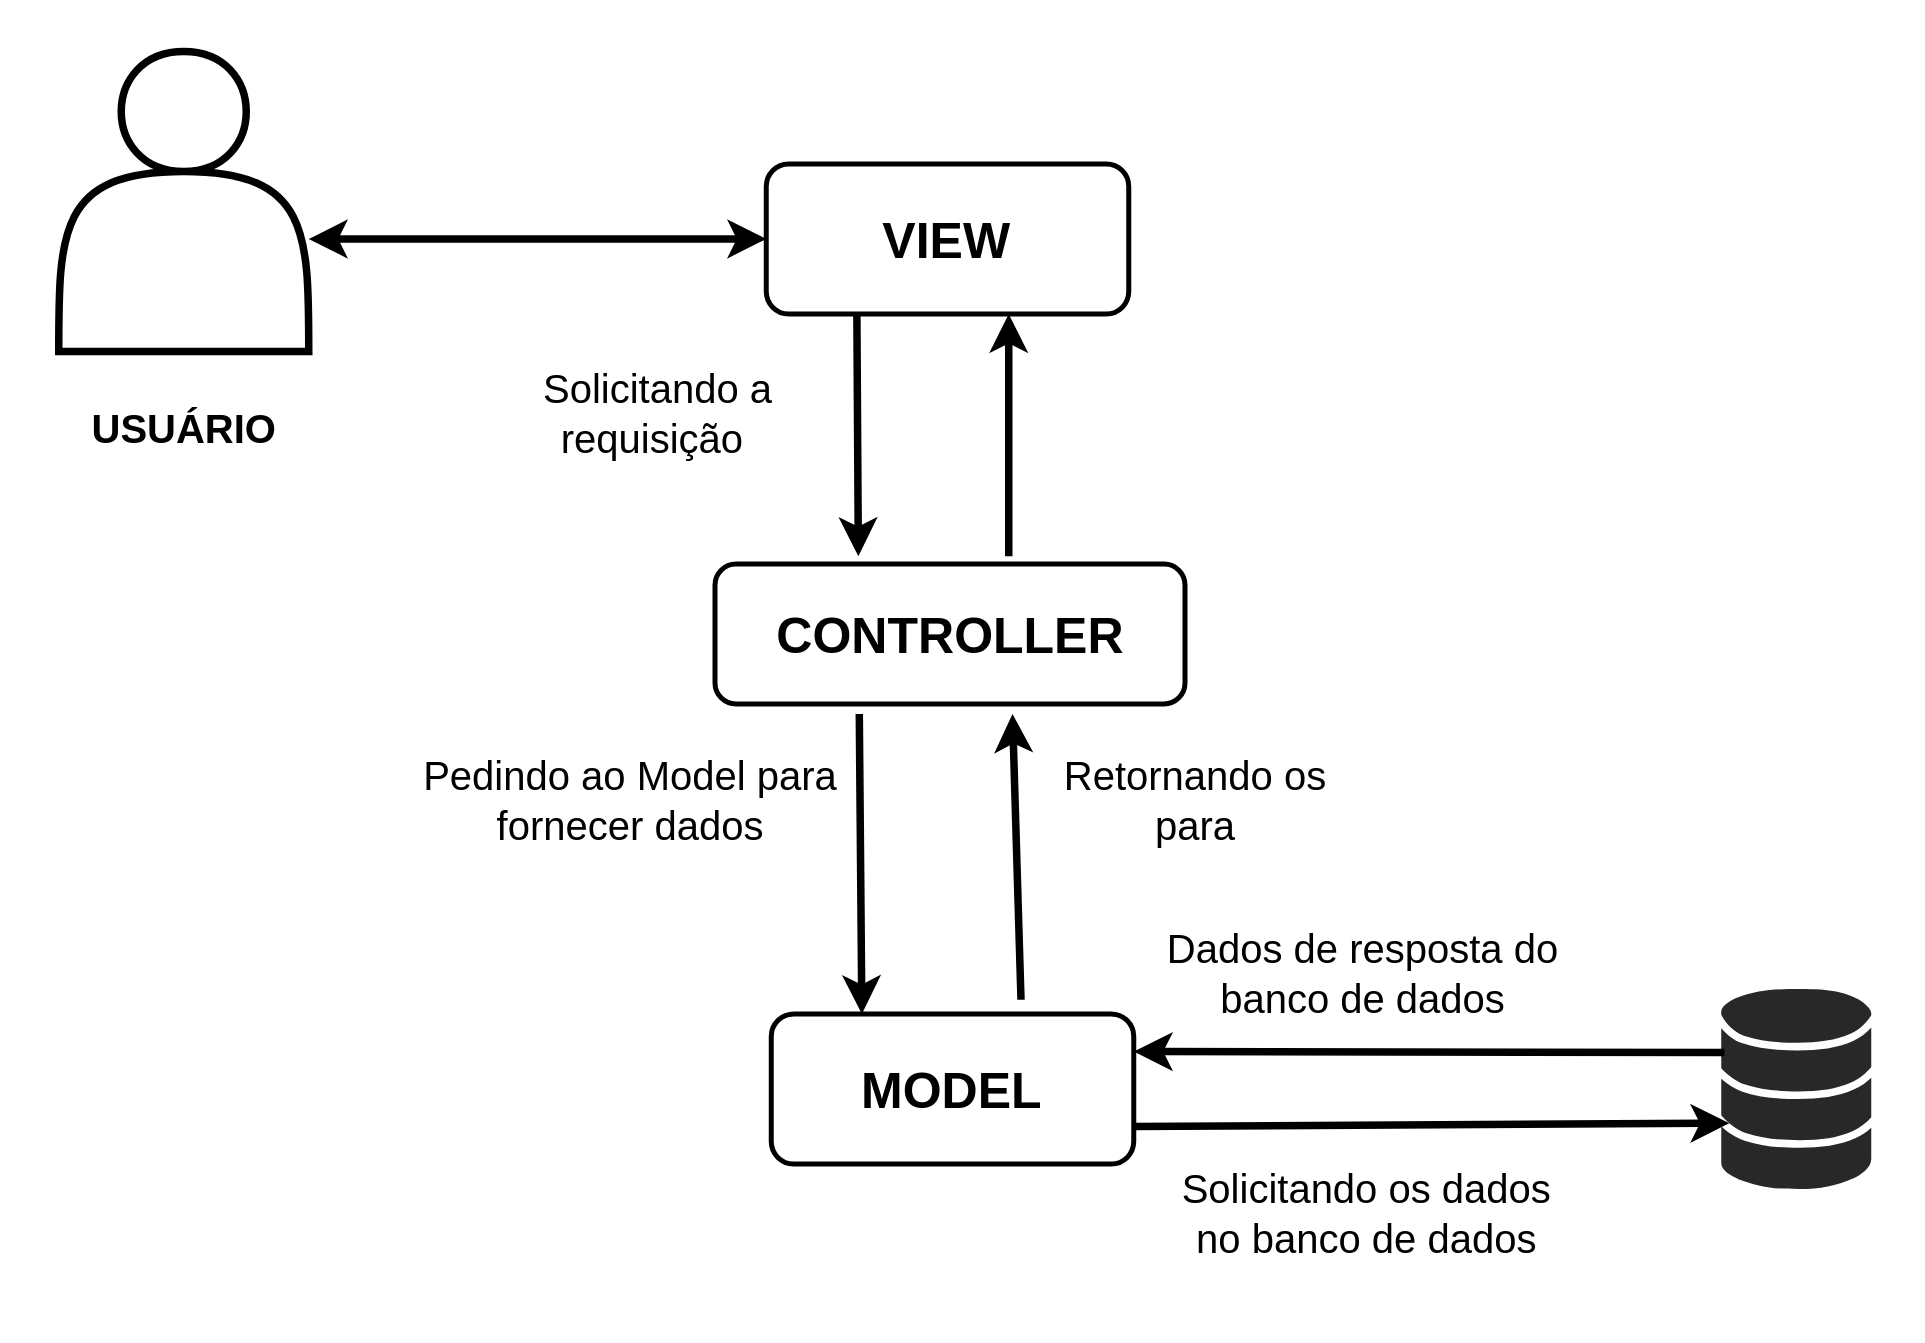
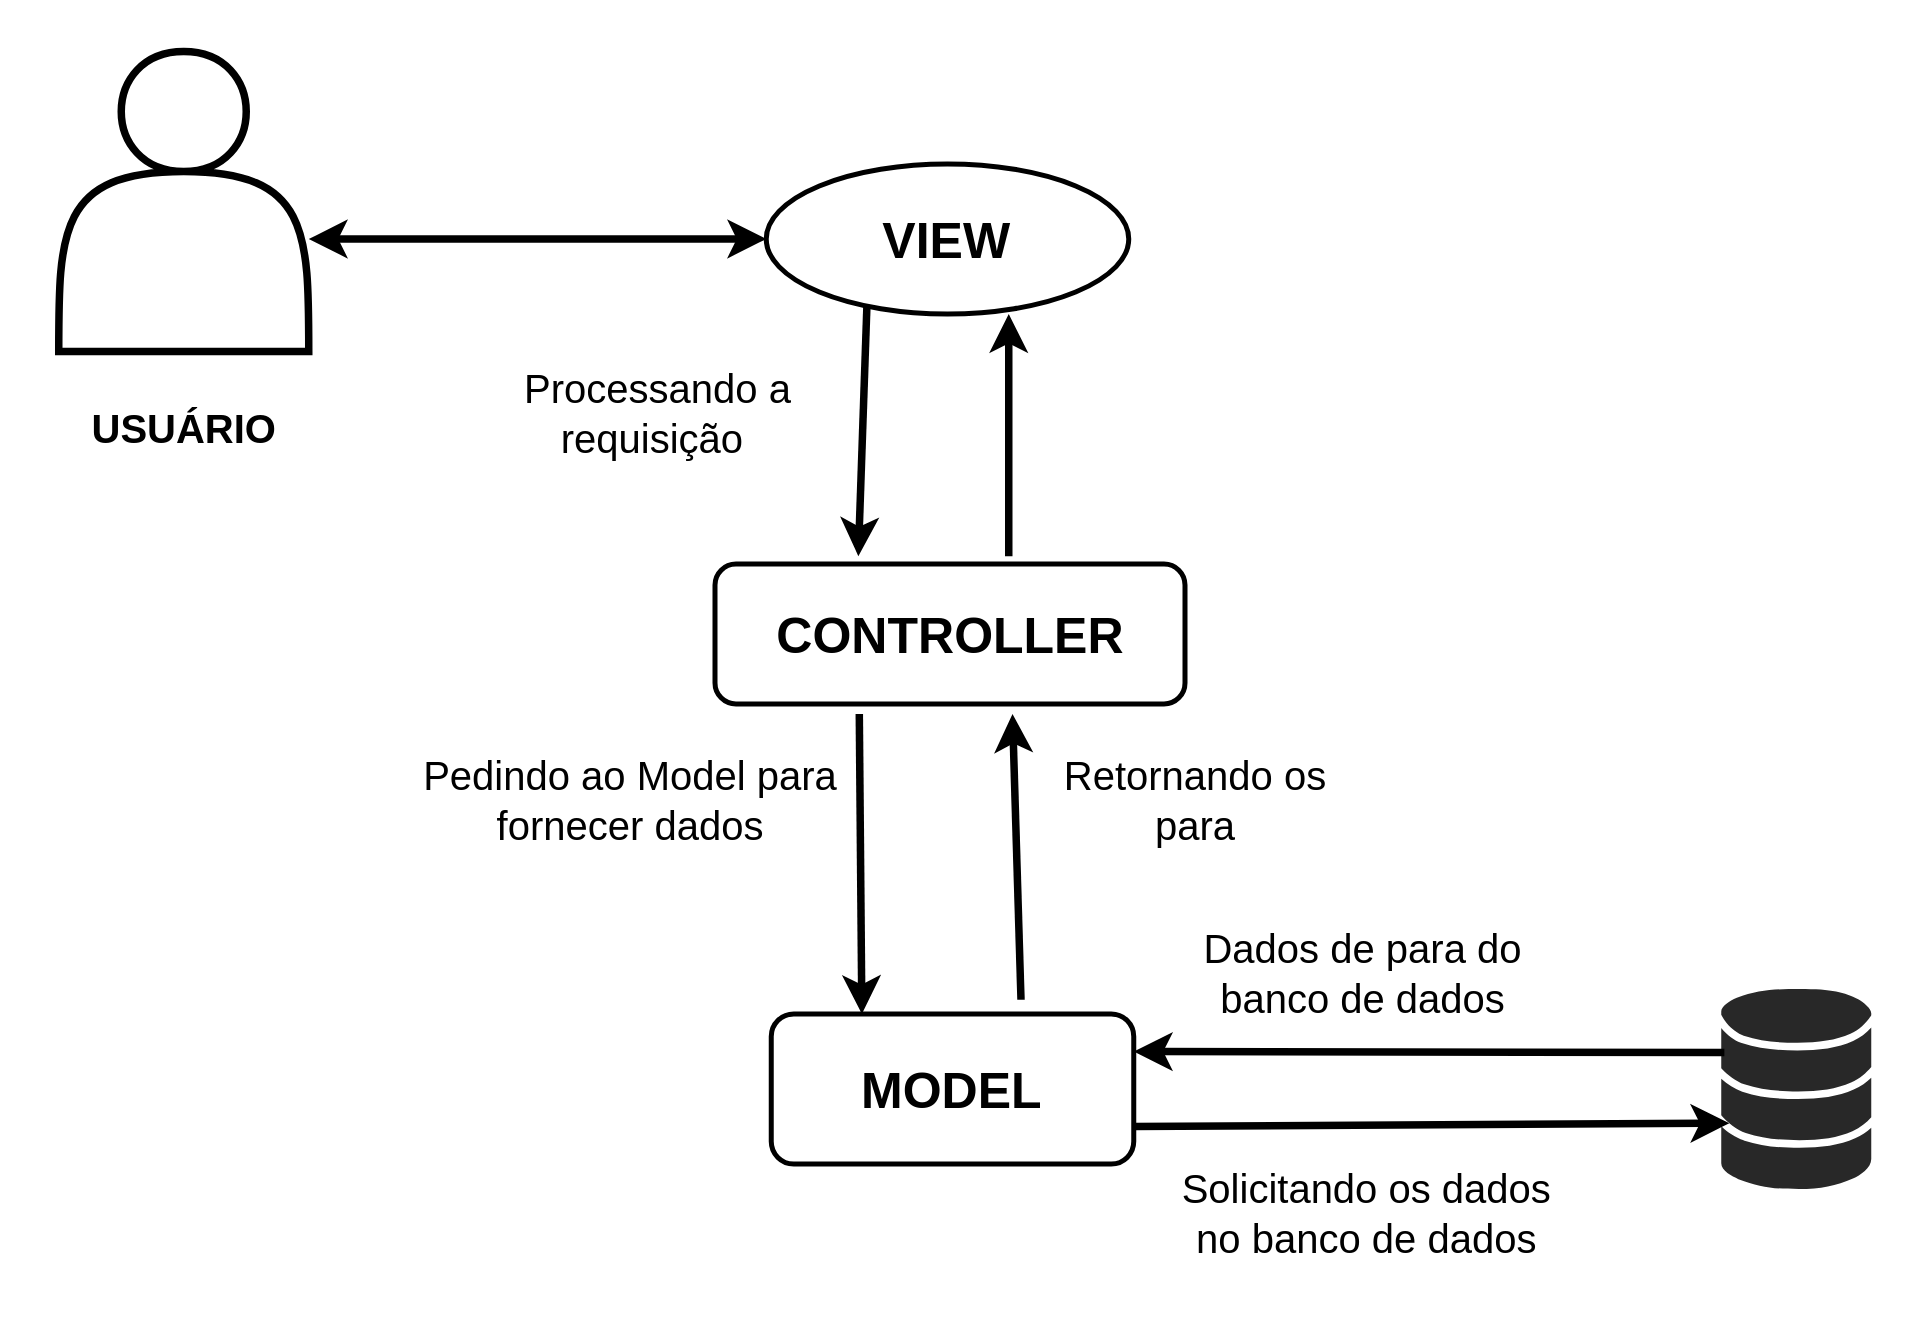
- <mxCell id="2" value="&lt;b&gt;&lt;font style=&quot;font-size: 20px&quot;&gt;VIEW&lt;/font&gt;&lt;/b&gt;" style="rounded=1;whiteSpace=wrap;html=1;strokeWidth=2;" parent="1" vertex="1"><mxGeometry x="306" y="65" width="145" height="60" as="geometry" /></mxCell>
+ <mxCell id="2" value="&lt;b&gt;&lt;font style=&quot;font-size: 20px&quot;&gt;VIEW&lt;/font&gt;&lt;/b&gt;" style="ellipse;whiteSpace=wrap;html=1;strokeWidth=2;" parent="1" vertex="1"><mxGeometry x="306" y="65" width="145" height="60" as="geometry" /></mxCell>
- <mxCell id="15" value="&lt;font style=&quot;font-size: 16px ; font-weight: normal&quot;&gt;Solicitando a requisição&amp;nbsp;&lt;/font&gt;" style="text;html=1;strokeColor=none;fillColor=none;align=center;verticalAlign=middle;whiteSpace=wrap;rounded=0;fontStyle=1" parent="1" vertex="1"><mxGeometry x="188" y="140" width="150" height="50" as="geometry" /></mxCell>
+ <mxCell id="15" value="&lt;font style=&quot;font-size: 16px ; font-weight: normal&quot;&gt;Processando a requisição&amp;nbsp;&lt;/font&gt;" style="text;html=1;strokeColor=none;fillColor=none;align=center;verticalAlign=middle;whiteSpace=wrap;rounded=0;fontStyle=1" parent="1" vertex="1"><mxGeometry x="188" y="140" width="150" height="50" as="geometry" /></mxCell>
- <mxCell id="19" value="&lt;div&gt;&lt;span style=&quot;font-size: 16px&quot;&gt;Dados de resposta do banco de dados&lt;/span&gt;&lt;/div&gt;" style="text;html=1;strokeColor=none;fillColor=none;align=center;verticalAlign=middle;whiteSpace=wrap;rounded=0;" parent="1" vertex="1"><mxGeometry x="462" y="359" width="166" height="60" as="geometry" /></mxCell>
+ <mxCell id="19" value="&lt;div&gt;&lt;span style=&quot;font-size: 16px&quot;&gt;Dados de para do banco de dados&lt;/span&gt;&lt;/div&gt;" style="text;html=1;strokeColor=none;fillColor=none;align=center;verticalAlign=middle;whiteSpace=wrap;rounded=0;" parent="1" vertex="1"><mxGeometry x="462" y="359" width="166" height="60" as="geometry" /></mxCell>
